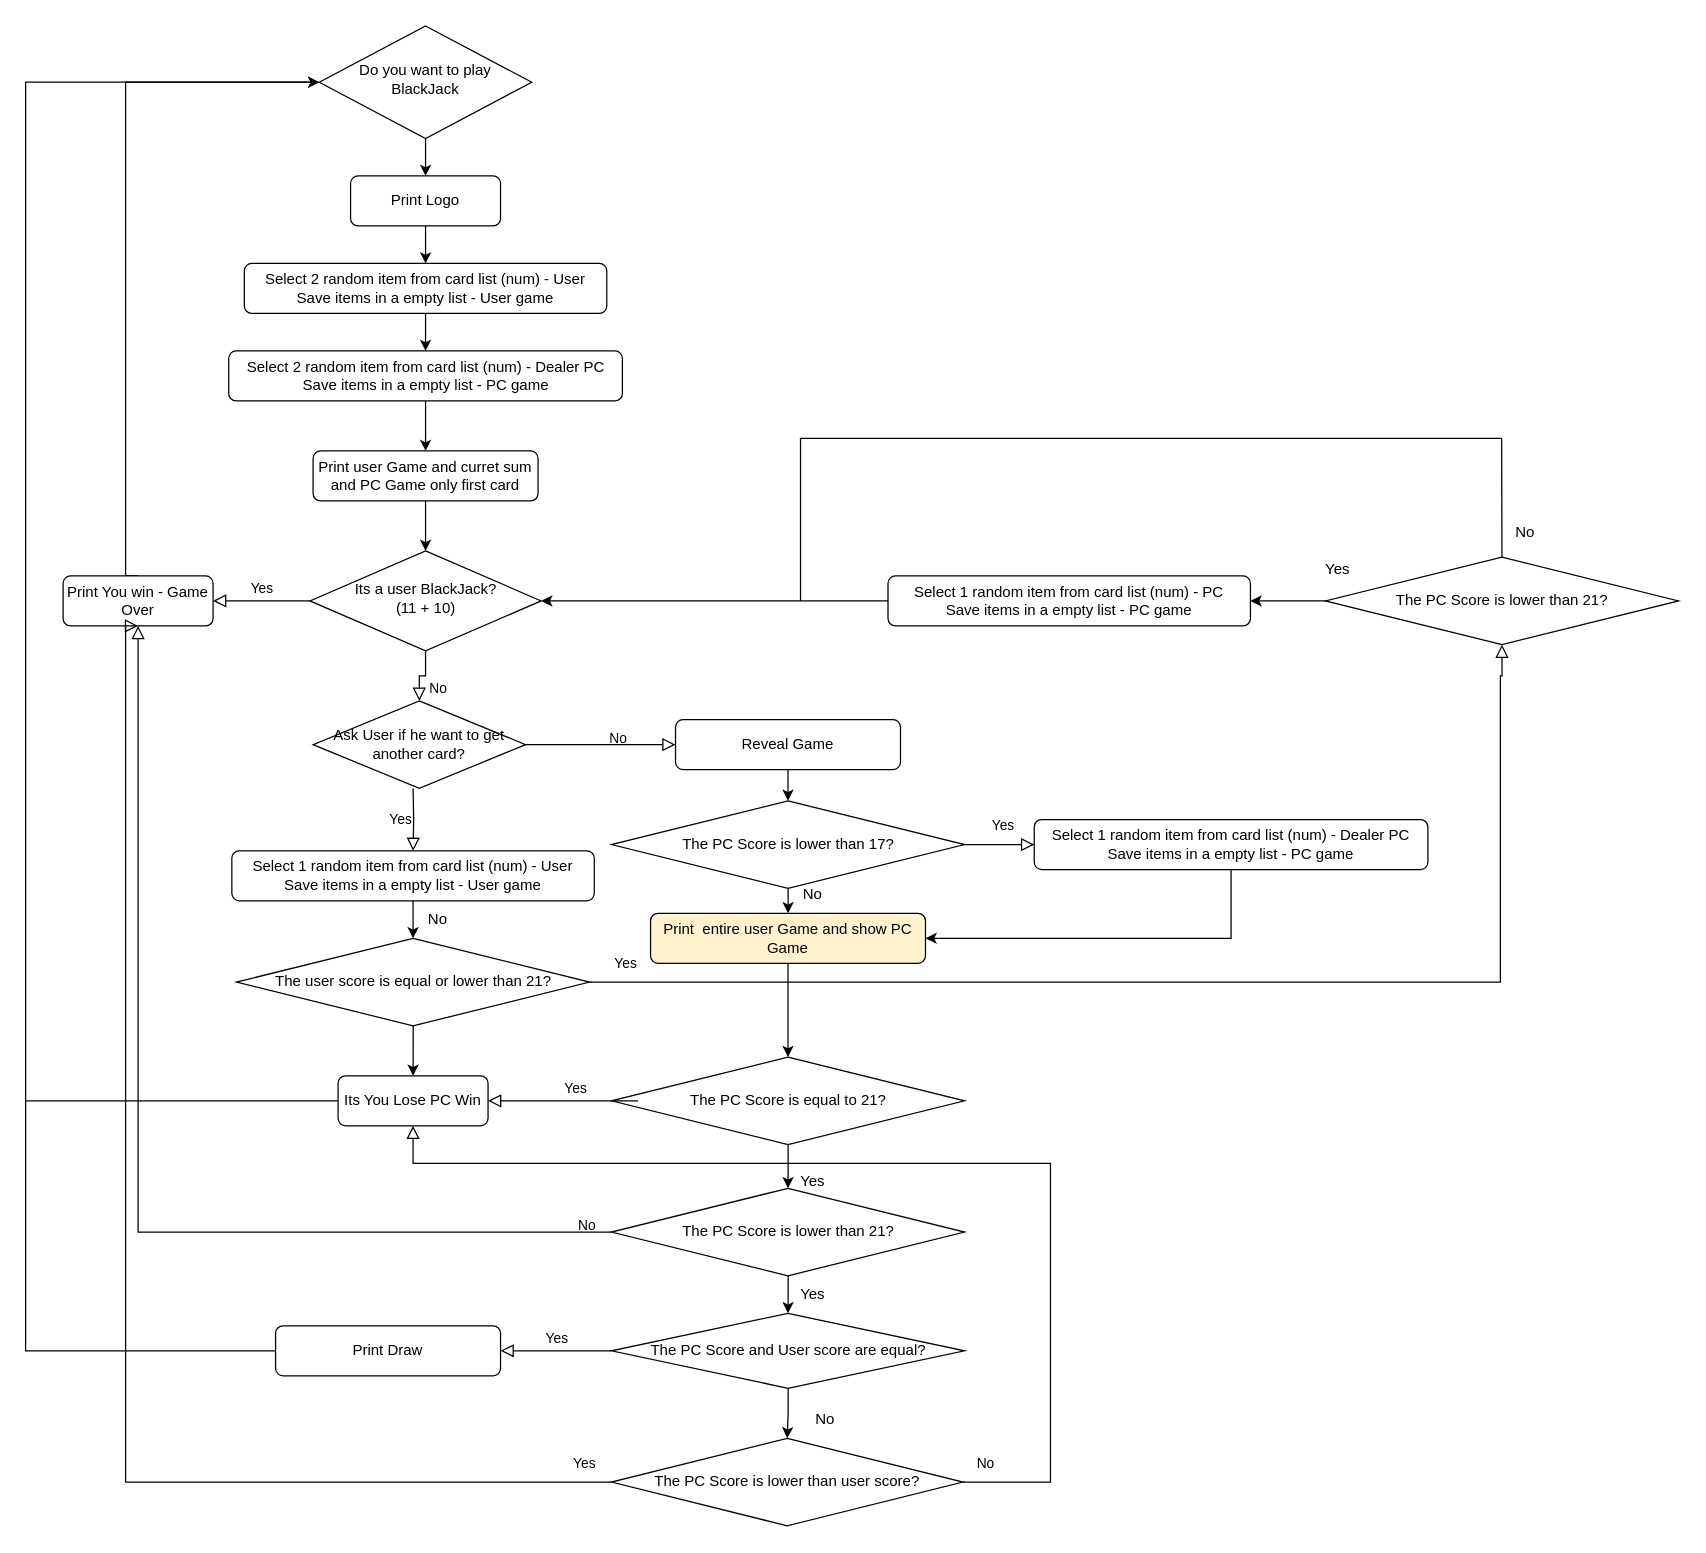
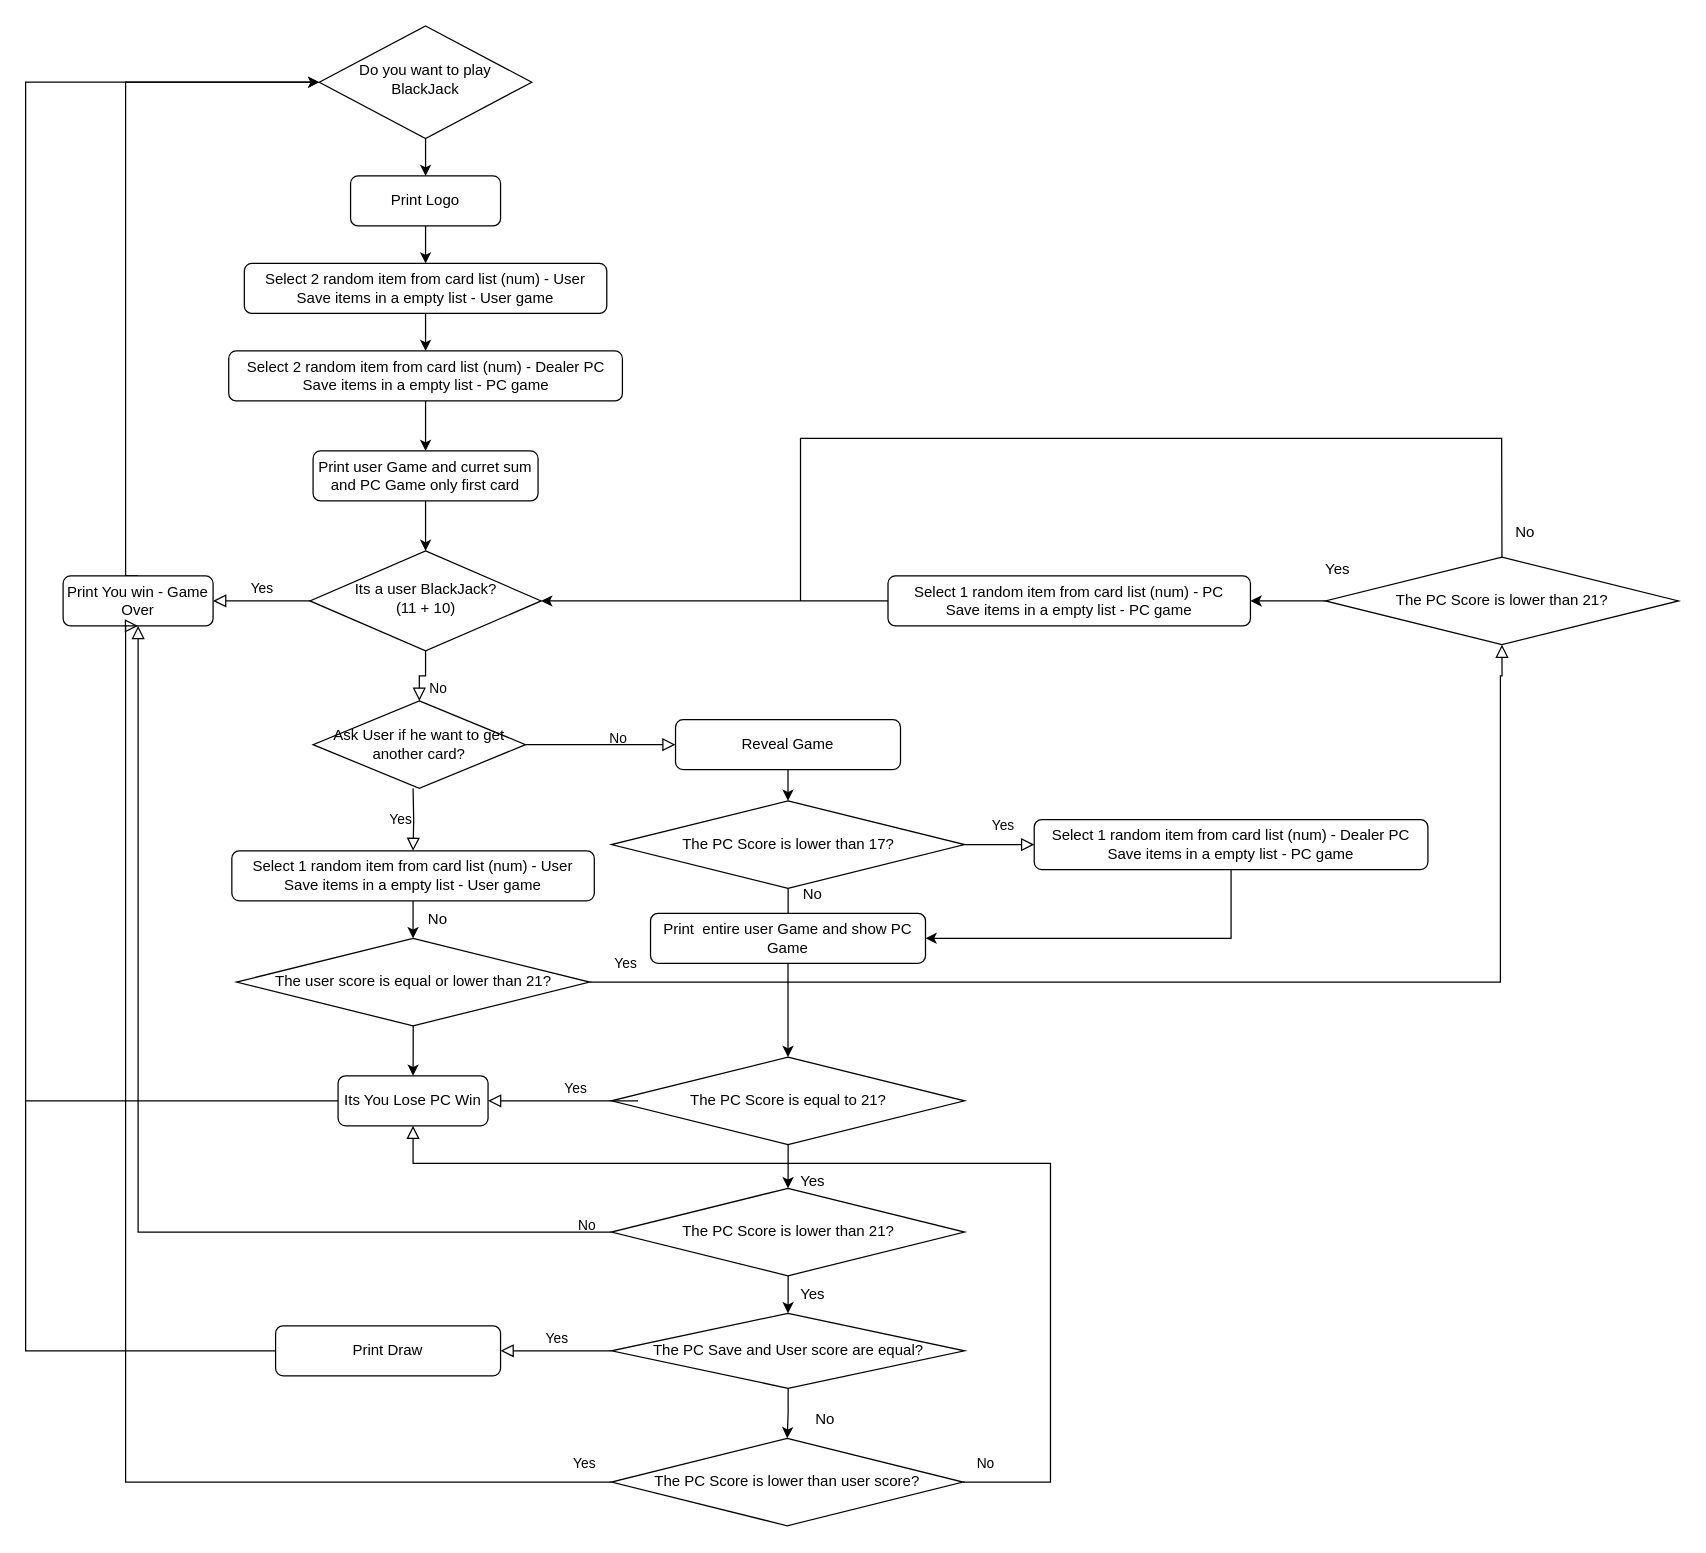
- <mxCell id="38" style="edgeStyle=orthogonalEdgeStyle;rounded=0;orthogonalLoop=1;jettySize=auto;html=1;entryX=0.5;entryY=0;entryDx=0;entryDy=0;" edge="1" parent="1" source="39" target="28"><mxGeometry relative="1" as="geometry" /></mxCell>
+ <mxCell id="38" style="edgeStyle=orthogonalEdgeStyle;rounded=0;orthogonalLoop=1;jettySize=auto;html=1;entryX=0.5;entryY=0;entryDx=0;entryDy=0;endArrow=none;" edge="1" parent="1" source="39" target="28"><mxGeometry relative="1" as="geometry" /></mxCell>
- <mxCell id="28" value="Print&amp;nbsp; entire user Game and show PC Game" style="rounded=1;whiteSpace=wrap;html=1;fontSize=12;glass=0;strokeWidth=1;shadow=0;fillColor=#fff2cc;" vertex="1" parent="1"><mxGeometry x="520" y="730" width="220" height="40" as="geometry" /></mxCell>
+ <mxCell id="28" value="Print&amp;nbsp; entire user Game and show PC Game" style="rounded=1;whiteSpace=wrap;html=1;fontSize=12;glass=0;strokeWidth=1;shadow=0;" vertex="1" parent="1"><mxGeometry x="520" y="730" width="220" height="40" as="geometry" /></mxCell>
- <mxCell id="46" value="The PC Score and User score are equal?" style="rhombus;whiteSpace=wrap;html=1;" vertex="1" parent="1"><mxGeometry x="488.75" y="1050" width="282.5" height="60" as="geometry" /></mxCell>
+ <mxCell id="46" value="The PC Save and User score are equal?" style="rhombus;whiteSpace=wrap;html=1;" vertex="1" parent="1"><mxGeometry x="488.75" y="1050" width="282.5" height="60" as="geometry" /></mxCell>
